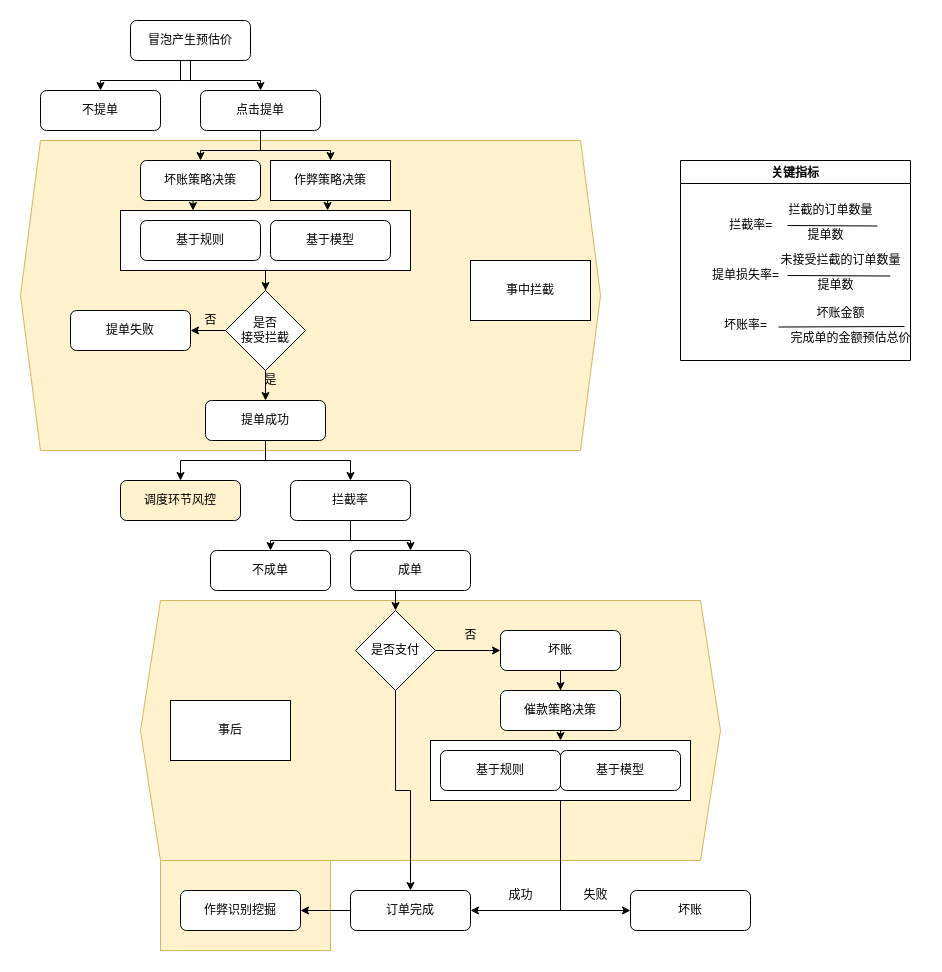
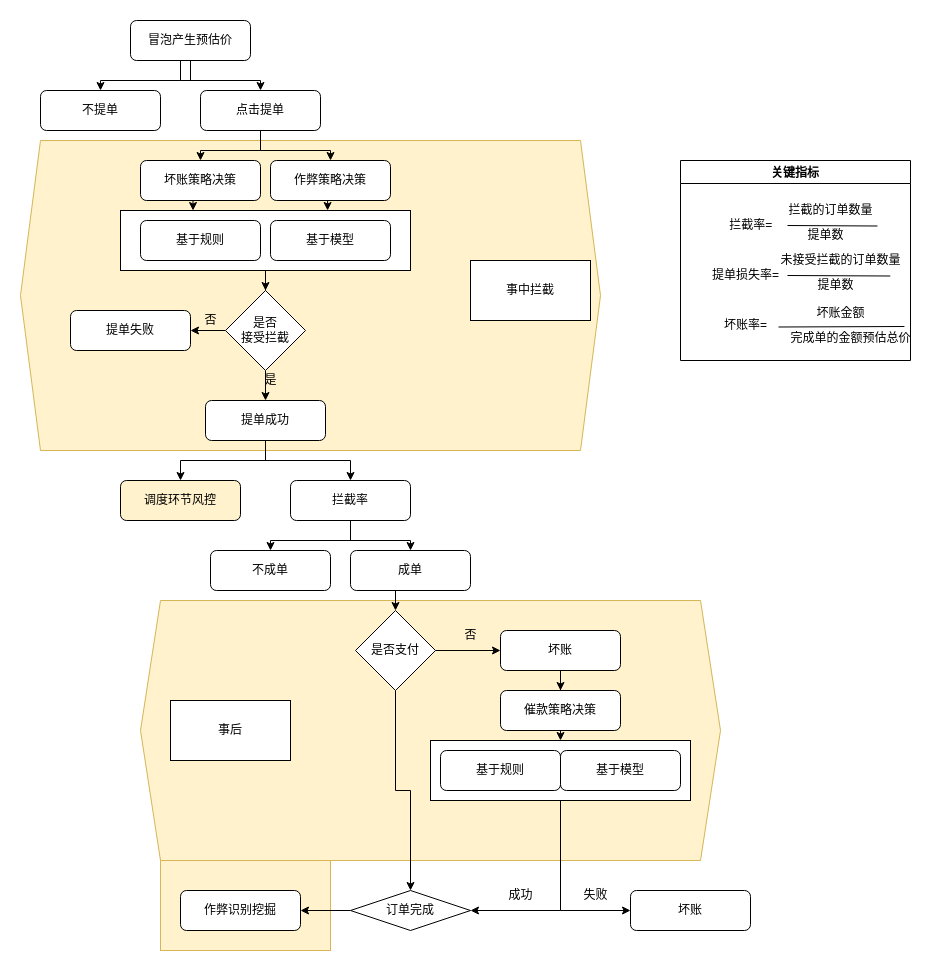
- <mxCell id="17" value="作弊策略决策" style="whiteSpace=wrap;html=1;fontSize=12;glass=0;strokeWidth=1;shadow=0;rounded=0;" vertex="1" parent="1"><mxGeometry x="270" y="160" width="120" height="40" as="geometry" /></mxCell>
+ <mxCell id="17" value="作弊策略决策" style="rounded=1;whiteSpace=wrap;html=1;fontSize=12;glass=0;strokeWidth=1;shadow=0;" vertex="1" parent="1"><mxGeometry x="270" y="160" width="120" height="40" as="geometry" /></mxCell>
- <mxCell id="42" value="订单完成" style="rounded=1;whiteSpace=wrap;html=1;fontSize=12;glass=0;strokeWidth=1;shadow=0;" vertex="1" parent="1"><mxGeometry x="350" y="890" width="120" height="40" as="geometry" /></mxCell>
+ <mxCell id="42" value="订单完成" style="rhombus;whiteSpace=wrap;html=1;fontSize=12;glass=0;strokeWidth=1;shadow=0;" vertex="1" parent="1"><mxGeometry x="350" y="890" width="120" height="40" as="geometry" /></mxCell>
